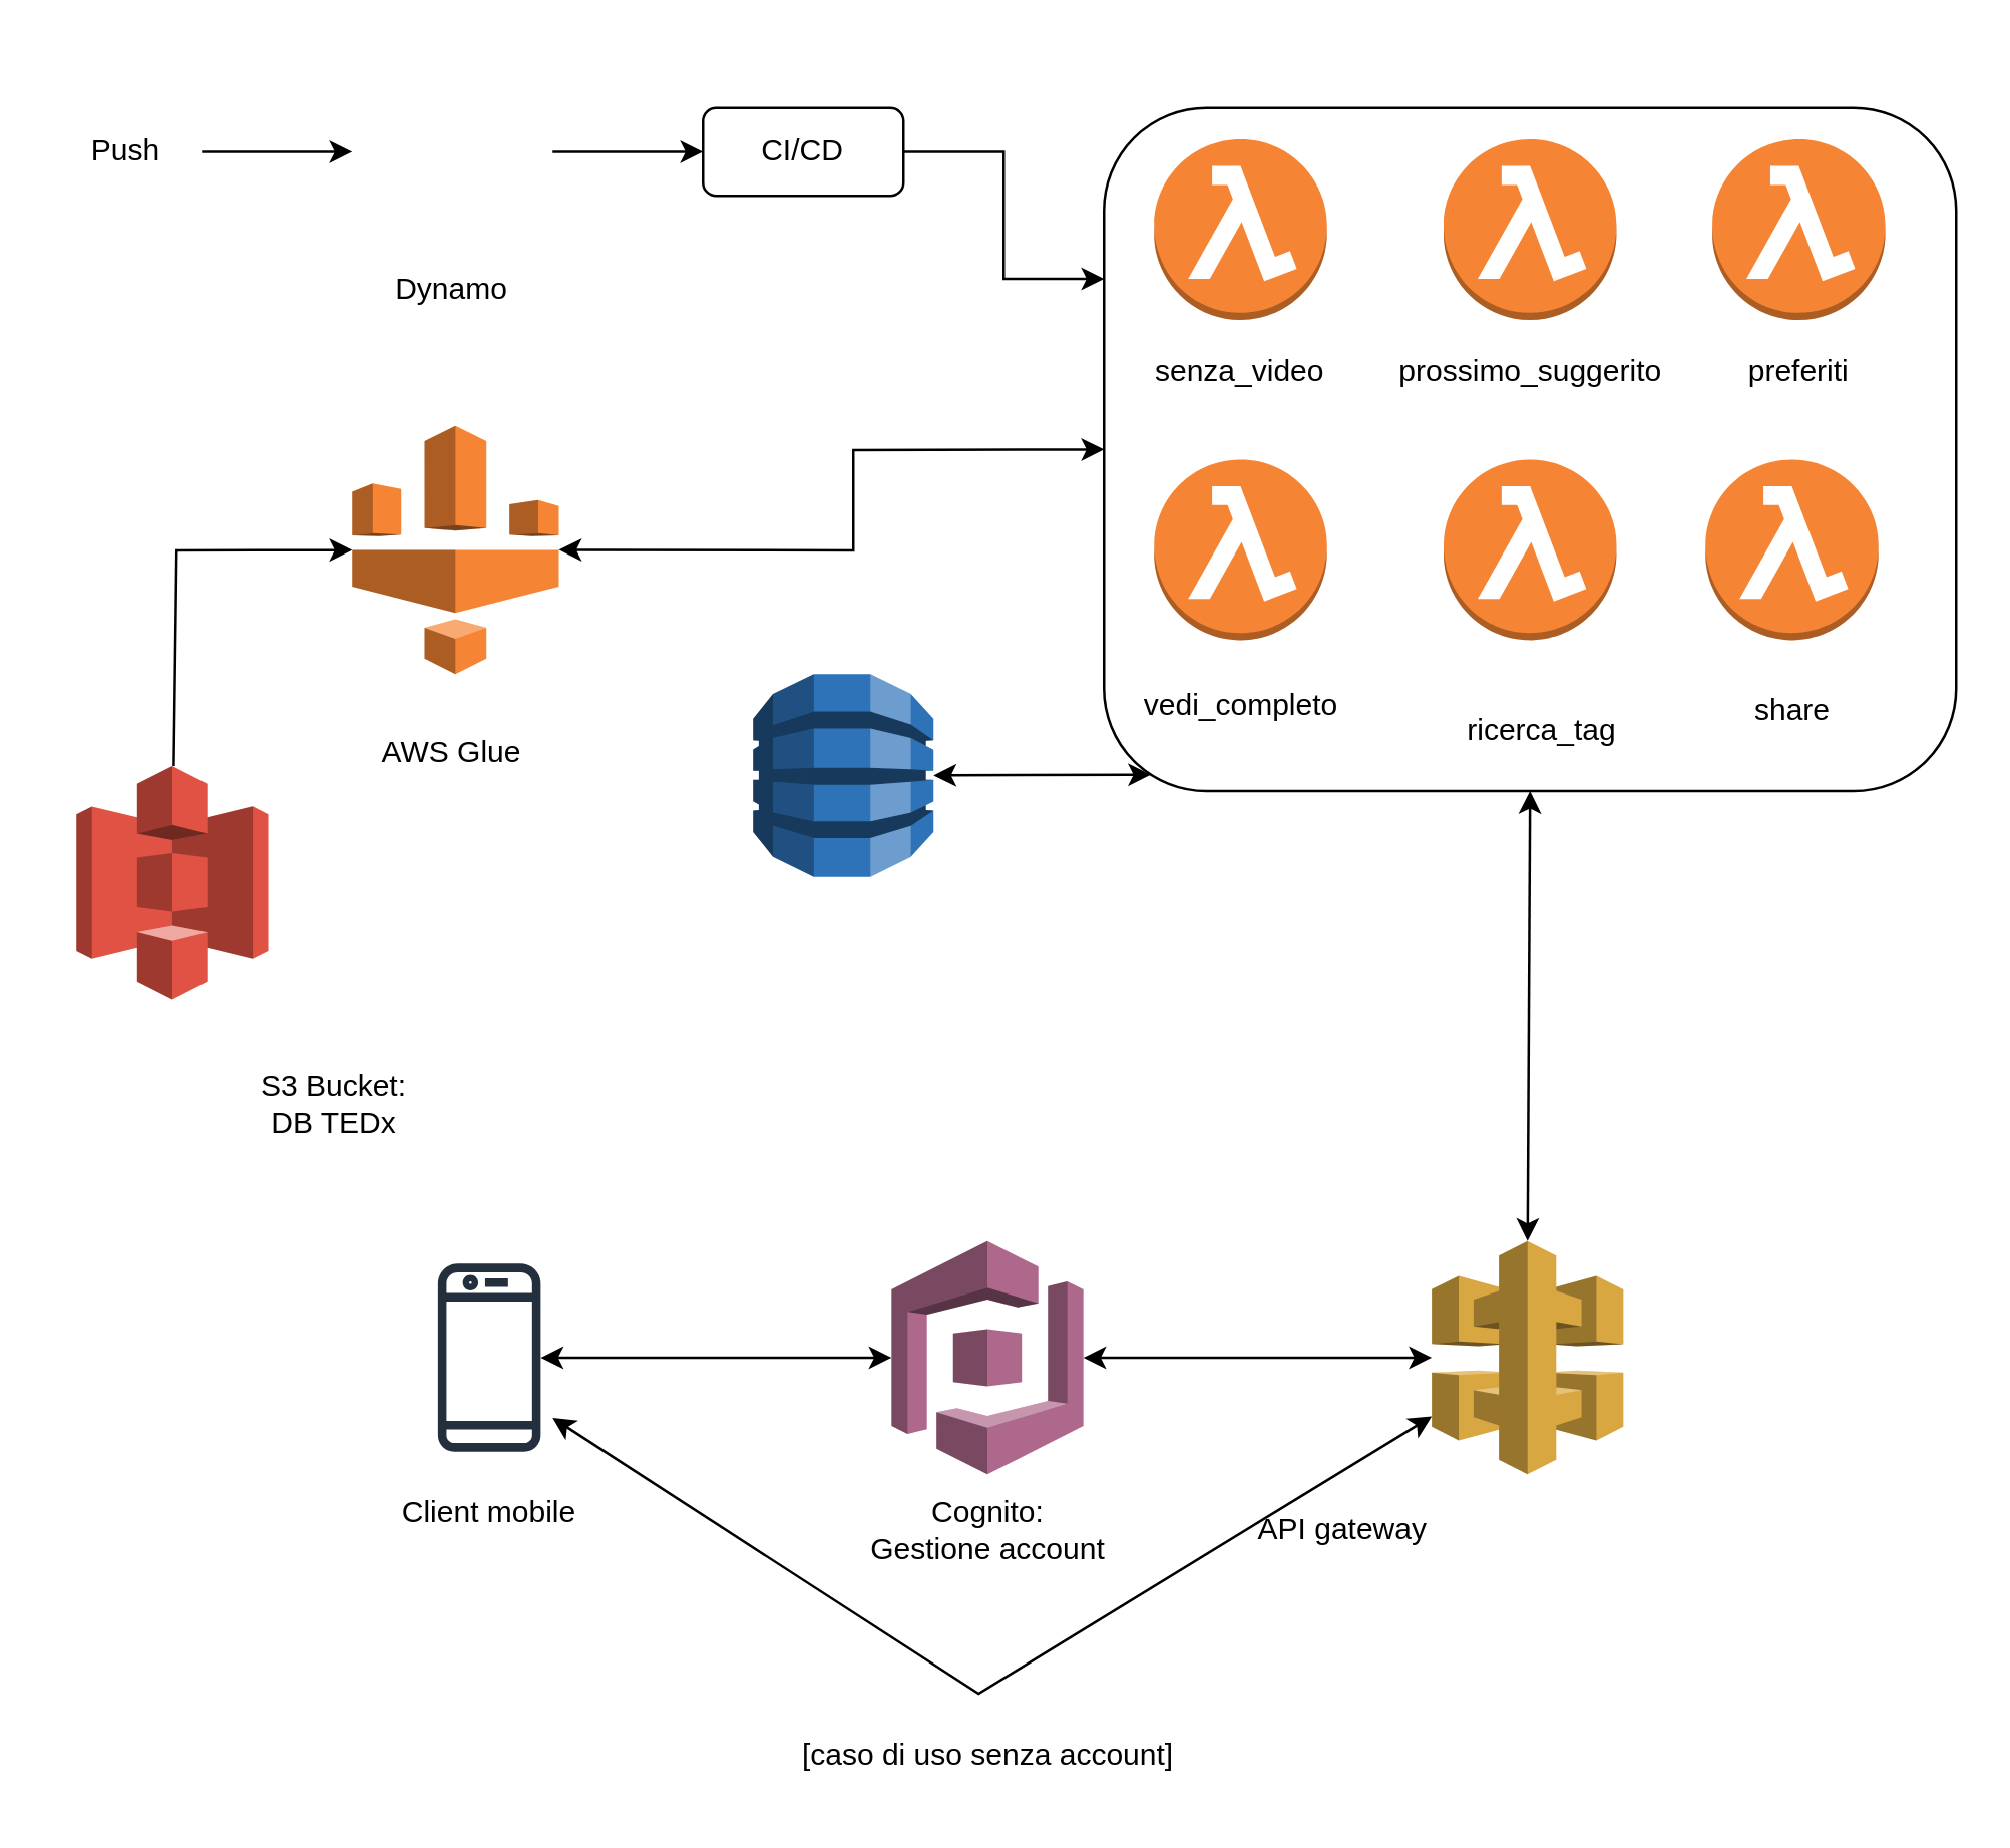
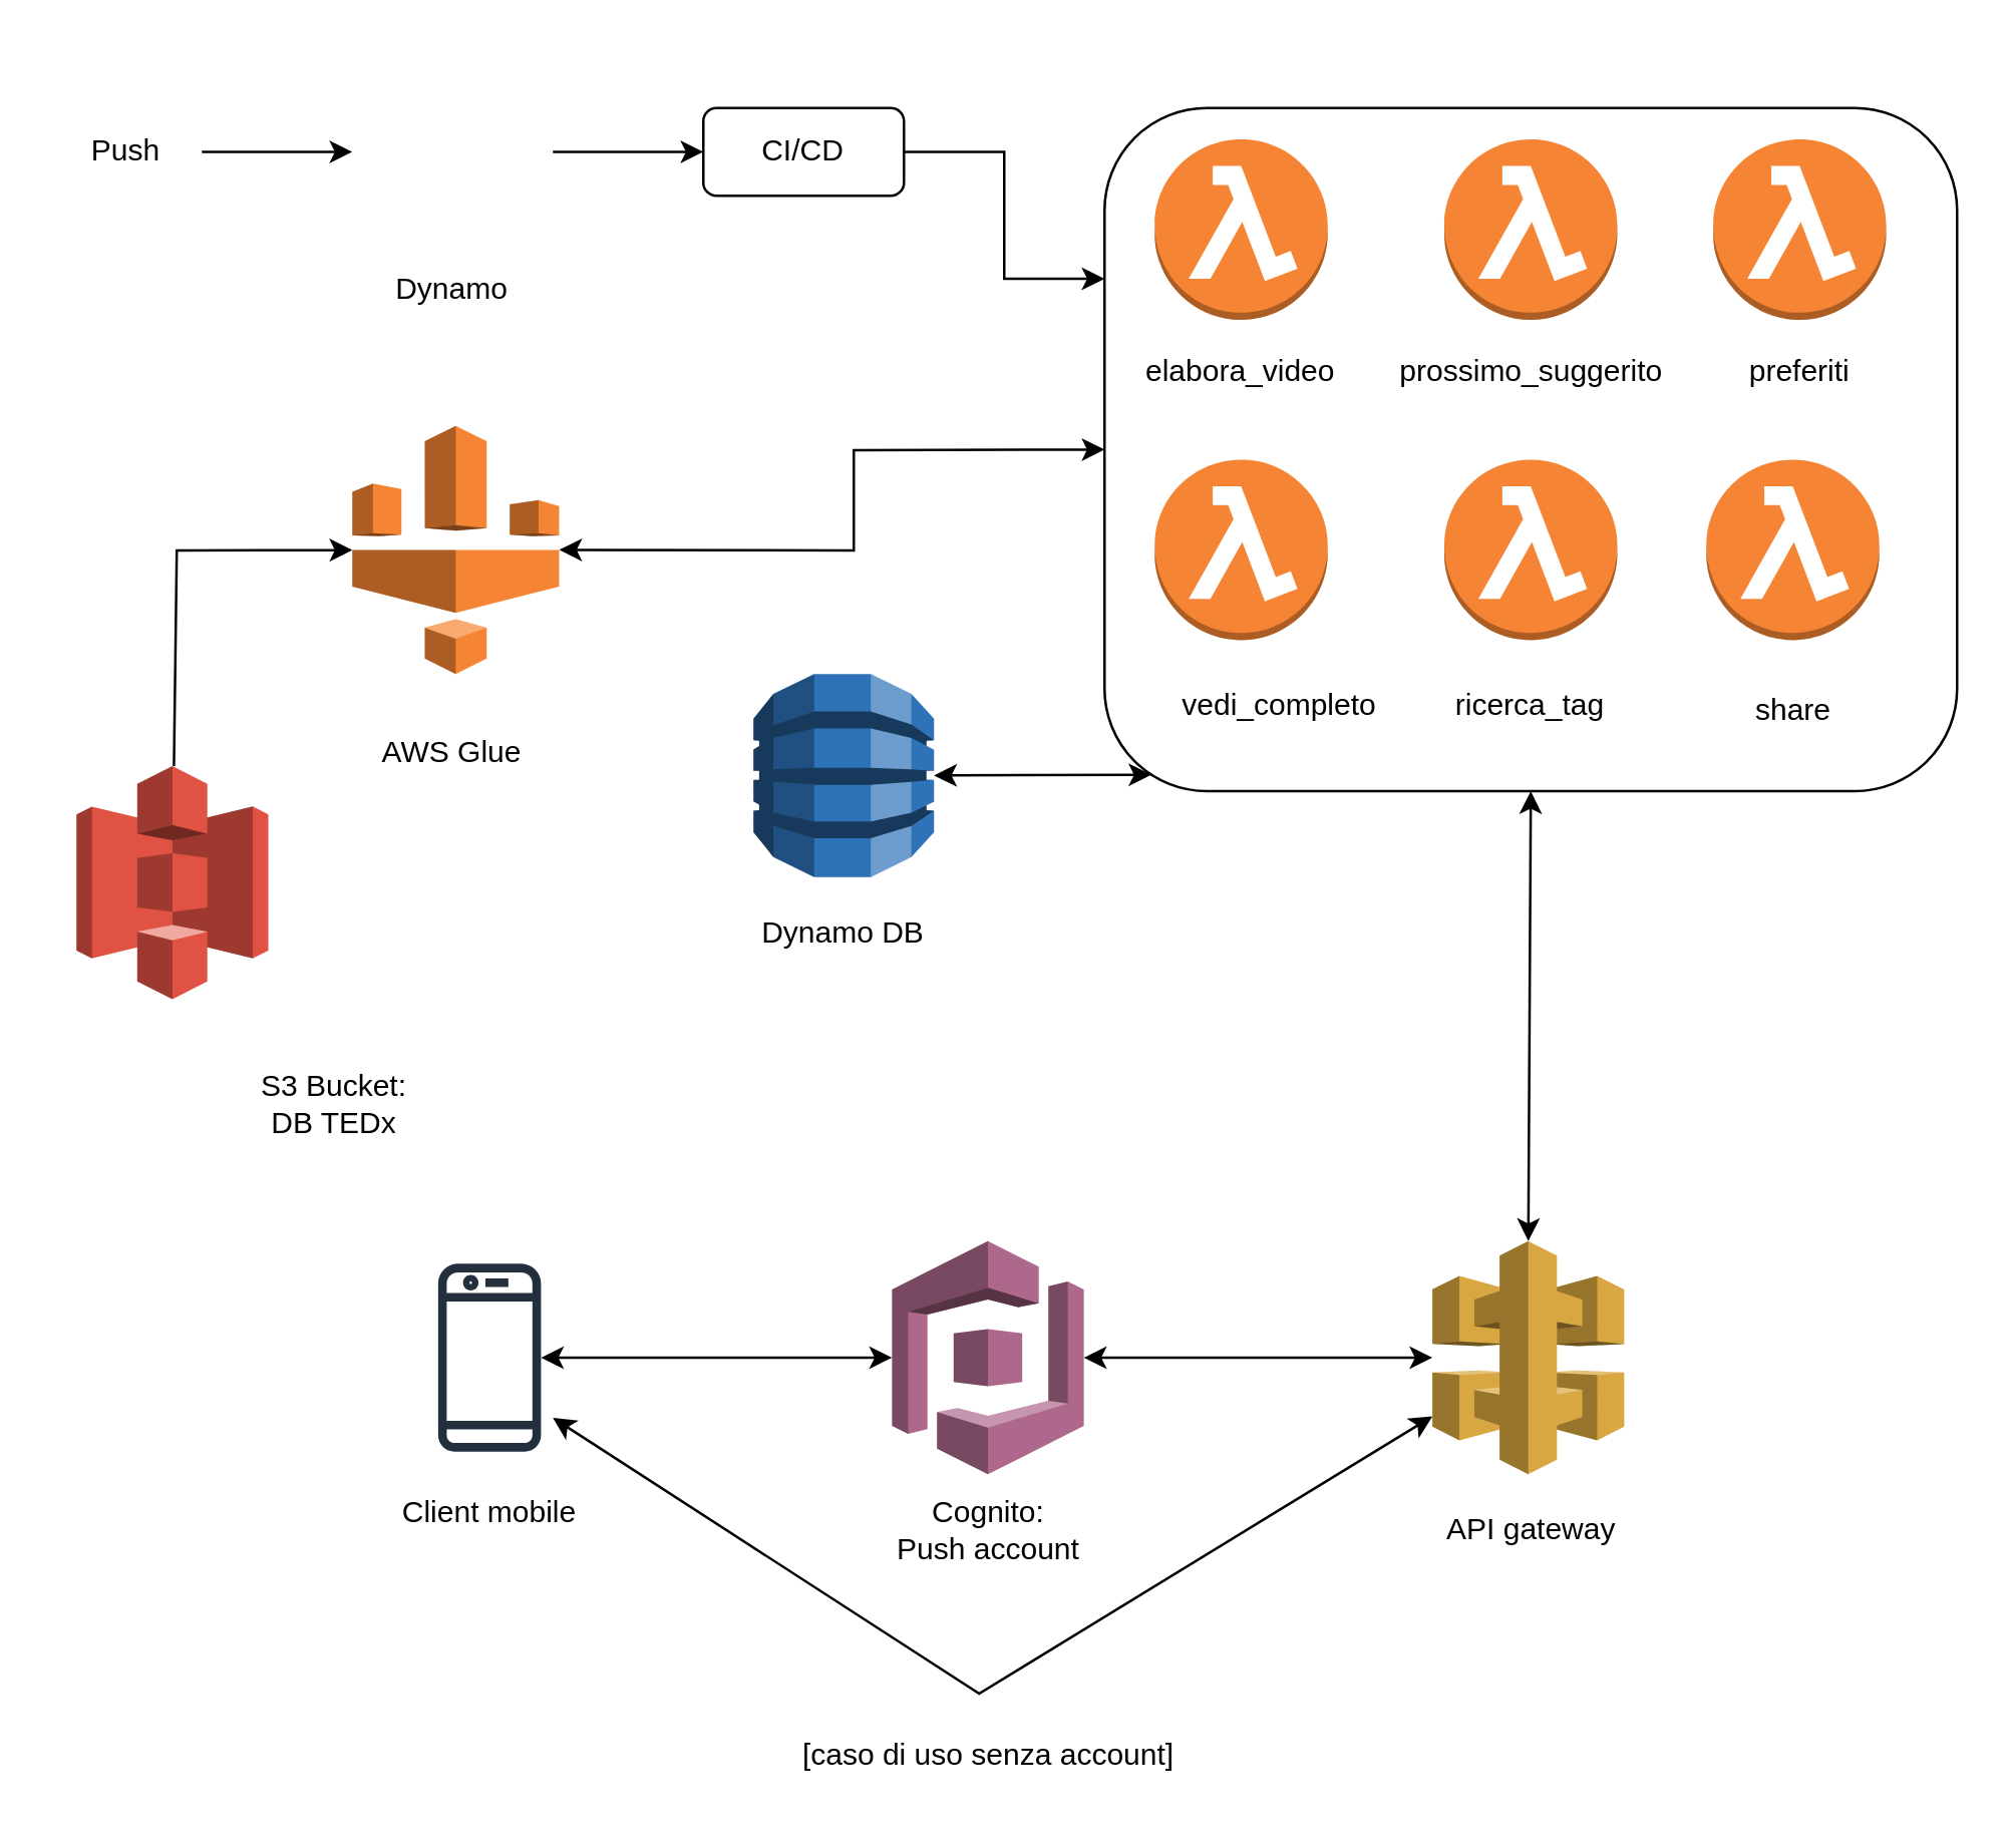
- <mxCell id="17" value="senza_video" style="text;html=1;align=center;verticalAlign=middle;whiteSpace=wrap;rounded=0;" parent="1" vertex="1"><mxGeometry x="457.25" y="135" width="74.5" height="25" as="geometry" /></mxCell>
+ <mxCell id="17" value="elabora_video" style="text;html=1;align=center;verticalAlign=middle;whiteSpace=wrap;rounded=0;" parent="1" vertex="1"><mxGeometry x="457.25" y="135" width="74.5" height="25" as="geometry" /></mxCell>
- <mxCell id="35" value="vedi_completo" style="text;html=1;align=center;verticalAlign=middle;whiteSpace=wrap;rounded=0;" vertex="1" parent="1"><mxGeometry x="457.25" y="266.25" width="75.5" height="30" as="geometry" /></mxCell>
+ <mxCell id="35" value="vedi_completo" style="text;html=1;align=center;verticalAlign=middle;whiteSpace=wrap;rounded=0;" vertex="1" parent="1"><mxGeometry x="472.25" y="266.25" width="75.5" height="30" as="geometry" /></mxCell>
- <mxCell id="37" value="ricerca_tag" style="text;html=1;align=center;verticalAlign=middle;whiteSpace=wrap;rounded=0;" vertex="1" parent="1"><mxGeometry x="565" y="276.25" width="100" height="30" as="geometry" /></mxCell>
+ <mxCell id="37" value="ricerca_tag" style="text;html=1;align=center;verticalAlign=middle;whiteSpace=wrap;rounded=0;" vertex="1" parent="1"><mxGeometry x="560" y="266.25" width="100" height="30" as="geometry" /></mxCell>
+ <mxCell id="33" value="Dynamo DB" style="text;html=1;align=center;verticalAlign=middle;whiteSpace=wrap;rounded=0;" vertex="1" parent="1"><mxGeometry x="296" y="357" width="80" height="30" as="geometry" /></mxCell>
- <mxCell id="23" value="Cognito:&lt;div&gt;Gestione account&lt;/div&gt;" style="text;html=1;align=center;verticalAlign=middle;whiteSpace=wrap;rounded=0;" parent="1" vertex="1"><mxGeometry x="343" y="595" width="101.75" height="30" as="geometry" /></mxCell>
+ <mxCell id="23" value="Cognito:&lt;div&gt;Push account&lt;/div&gt;" style="text;html=1;align=center;verticalAlign=middle;whiteSpace=wrap;rounded=0;" parent="1" vertex="1"><mxGeometry x="343" y="595" width="101.75" height="30" as="geometry" /></mxCell>
- <mxCell id="30" value="API gateway" style="text;html=1;align=center;verticalAlign=middle;whiteSpace=wrap;rounded=0;" vertex="1" parent="1"><mxGeometry x="479.5" y="595" width="111" height="30" as="geometry" /></mxCell>
+ <mxCell id="30" value="API gateway" style="text;html=1;align=center;verticalAlign=middle;whiteSpace=wrap;rounded=0;" vertex="1" parent="1"><mxGeometry x="554.5" y="595" width="111" height="30" as="geometry" /></mxCell>
